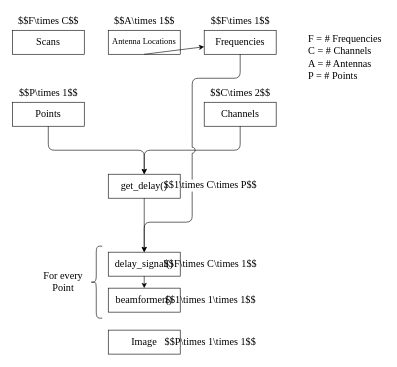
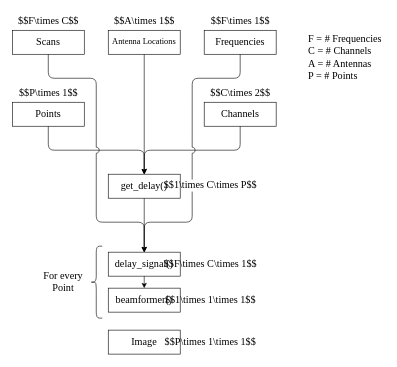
- <mxCell id="2" style="edgeStyle=none;html=1;exitX=0.5;exitY=1;exitDx=0;exitDy=0;" edge="1" parent="1" source="3" target="5"><mxGeometry relative="1" as="geometry" /></mxCell>
+ <mxCell id="2" style="edgeStyle=none;html=1;exitX=0.5;exitY=1;exitDx=0;exitDy=0;entryX=0.5;entryY=0;entryDx=0;entryDy=0;" edge="1" parent="1" source="3" target="16"><mxGeometry relative="1" as="geometry" /></mxCell>
+ <mxCell id="21" style="edgeStyle=none;html=1;exitX=0.5;exitY=1;exitDx=0;exitDy=0;entryX=0.5;entryY=0;entryDx=0;entryDy=0;jumpStyle=arc;jumpSize=10;" edge="1" parent="1" source="4" target="20"><mxGeometry relative="1" as="geometry"><mxPoint x="80" y="90" as="sourcePoint" /><mxPoint x="240" y="410" as="targetPoint" /><Array as="points"><mxPoint x="80" y="130" /><mxPoint x="160" y="130" /><mxPoint x="160" y="370" /><mxPoint x="240" y="370" /></Array></mxGeometry></mxCell>
